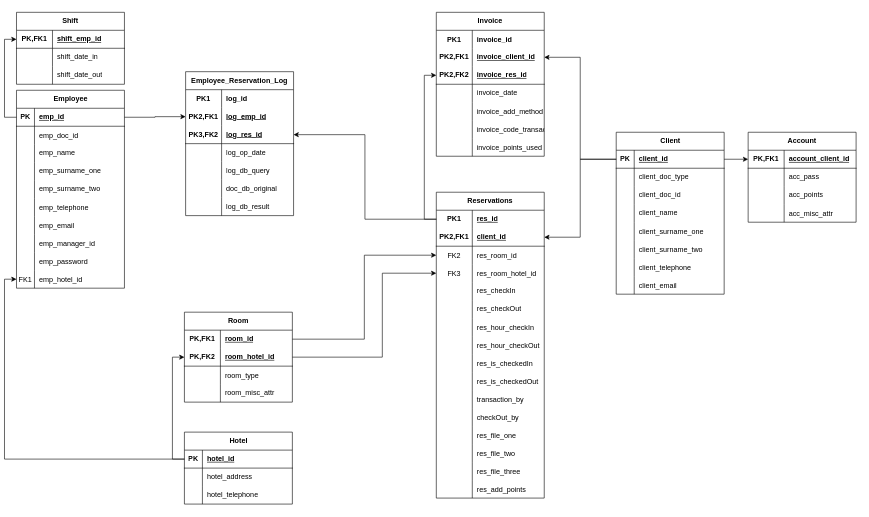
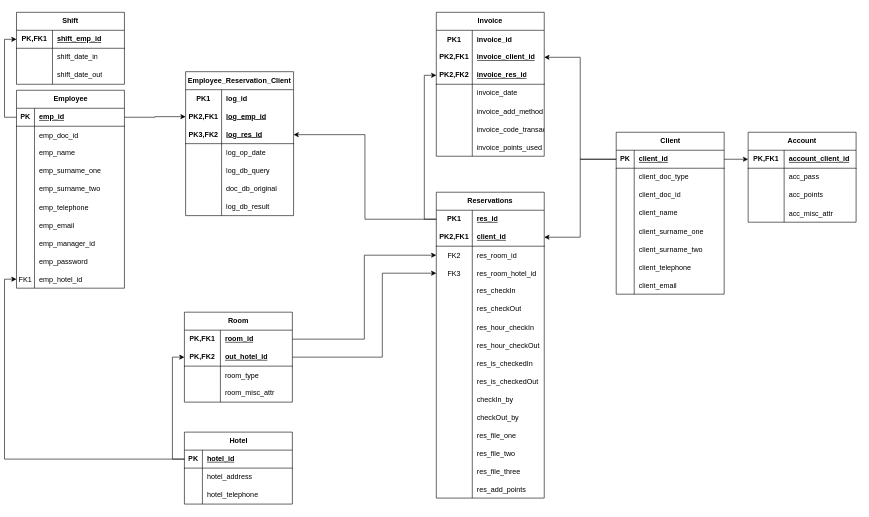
- <mxCell id="180" value="Employee_Reservation_Log" style="shape=table;startSize=30;container=1;collapsible=1;childLayout=tableLayout;fixedRows=1;rowLines=0;fontStyle=1;align=center;resizeLast=1;html=1;whiteSpace=wrap;" vertex="1" parent="1"><mxGeometry x="302" y="119" width="180" height="240" as="geometry" /></mxCell>
+ <mxCell id="180" value="Employee_Reservation_Client" style="shape=table;startSize=30;container=1;collapsible=1;childLayout=tableLayout;fixedRows=1;rowLines=0;fontStyle=1;align=center;resizeLast=1;html=1;whiteSpace=wrap;" vertex="1" parent="1"><mxGeometry x="302" y="119" width="180" height="240" as="geometry" /></mxCell>
- <mxCell id="121" value="room_hotel_id" style="shape=partialRectangle;connectable=0;fillColor=none;top=0;left=0;bottom=0;right=0;align=left;spacingLeft=6;fontStyle=5;overflow=hidden;html=1;whiteSpace=wrap;" vertex="1" parent="119"><mxGeometry x="60" width="120" height="30" as="geometry"><mxRectangle width="120" height="30" as="alternateBounds" /></mxGeometry></mxCell>
+ <mxCell id="121" value="out_hotel_id" style="shape=partialRectangle;connectable=0;fillColor=none;top=0;left=0;bottom=0;right=0;align=left;spacingLeft=6;fontStyle=5;overflow=hidden;html=1;whiteSpace=wrap;" vertex="1" parent="119"><mxGeometry x="60" width="120" height="30" as="geometry"><mxRectangle width="120" height="30" as="alternateBounds" /></mxGeometry></mxCell>
- <mxCell id="97" value="transaction_by" style="shape=partialRectangle;connectable=0;fillColor=none;top=0;left=0;bottom=0;right=0;align=left;spacingLeft=6;overflow=hidden;" vertex="1" parent="95"><mxGeometry x="60" width="120" height="30" as="geometry"><mxRectangle width="120" height="30" as="alternateBounds" /></mxGeometry></mxCell>
+ <mxCell id="97" value="checkIn_by" style="shape=partialRectangle;connectable=0;fillColor=none;top=0;left=0;bottom=0;right=0;align=left;spacingLeft=6;overflow=hidden;" vertex="1" parent="95"><mxGeometry x="60" width="120" height="30" as="geometry"><mxRectangle width="120" height="30" as="alternateBounds" /></mxGeometry></mxCell>
